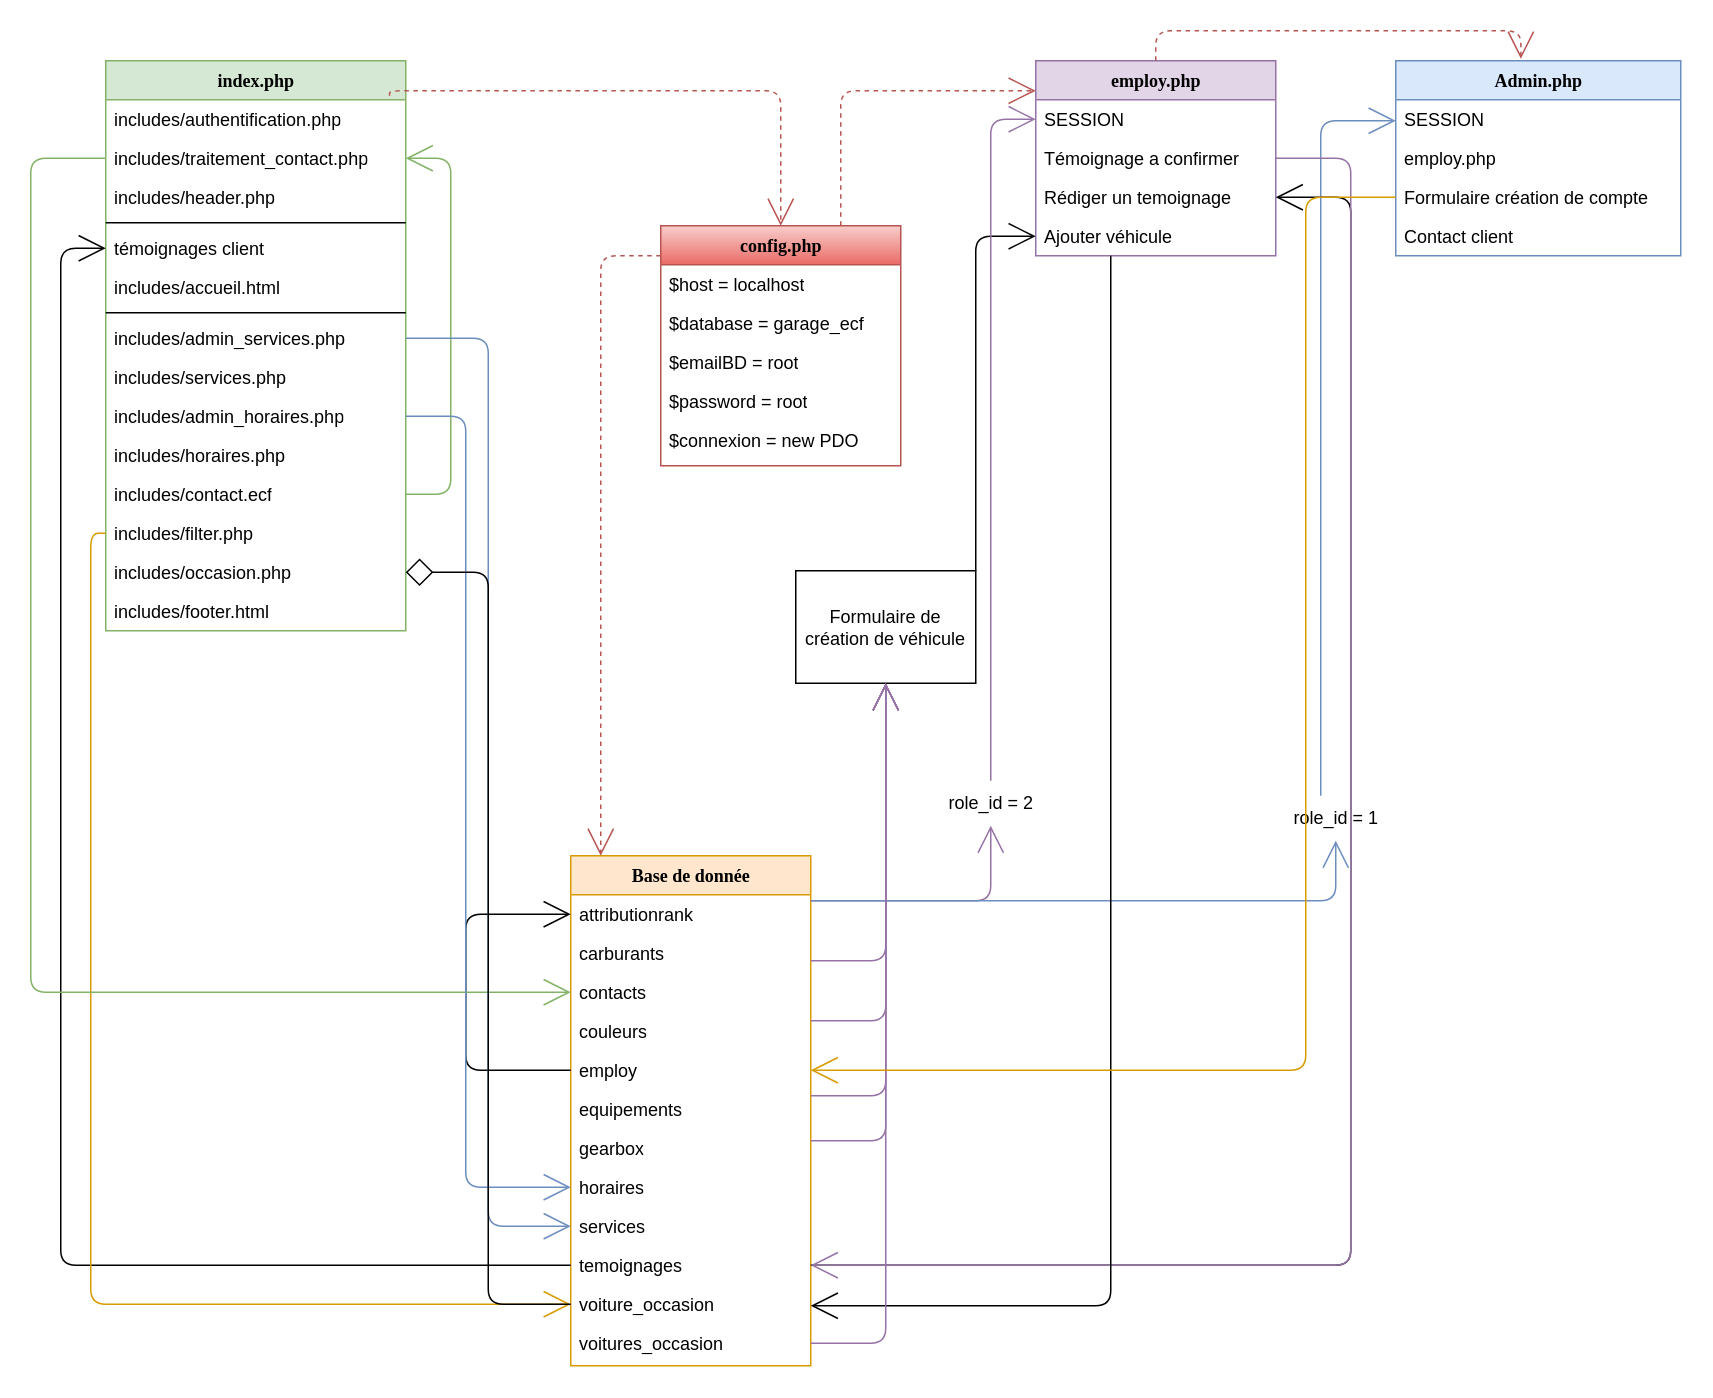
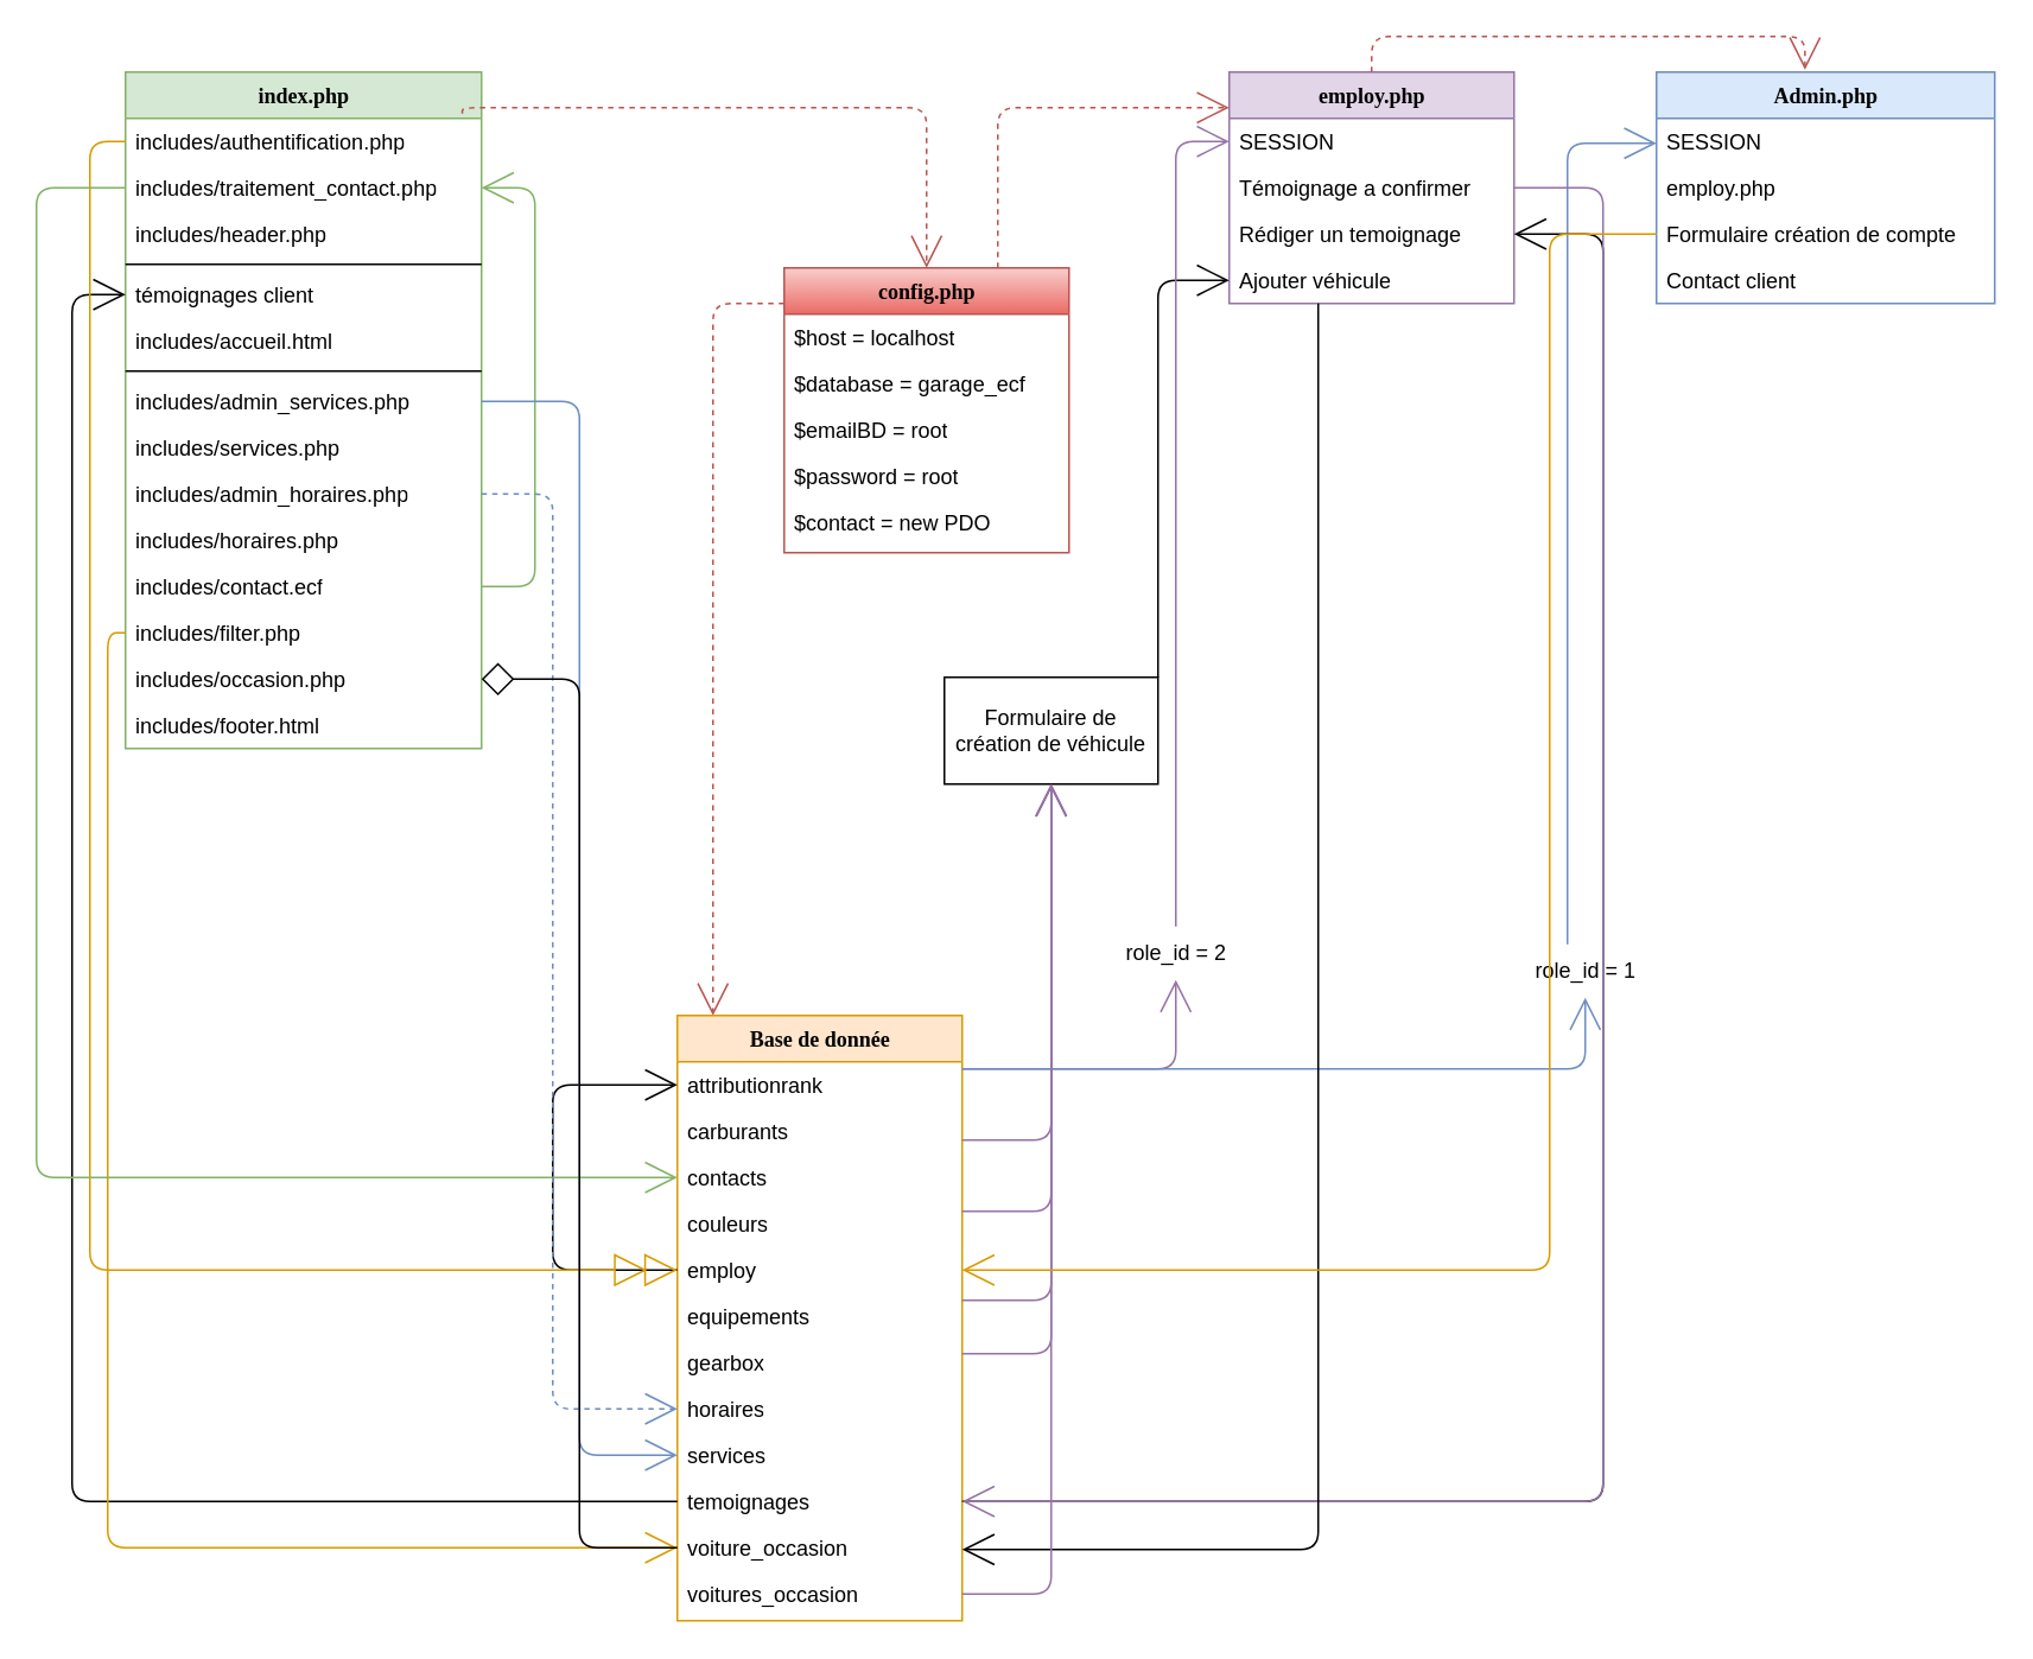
- <mxCell id="49" value="$connexion = new PDO" style="text;html=1;strokeColor=none;fillColor=none;align=left;verticalAlign=top;spacingLeft=4;spacingRight=4;whiteSpace=wrap;overflow=hidden;rotatable=0;points=[[0,0.5],[1,0.5]];portConstraint=eastwest;" parent="44" vertex="1"><mxGeometry y="130" width="160" height="26" as="geometry" /></mxCell>
+ <mxCell id="49" value="$contact = new PDO" style="text;html=1;strokeColor=none;fillColor=none;align=left;verticalAlign=top;spacingLeft=4;spacingRight=4;whiteSpace=wrap;overflow=hidden;rotatable=0;points=[[0,0.5],[1,0.5]];portConstraint=eastwest;" parent="44" vertex="1"><mxGeometry y="130" width="160" height="26" as="geometry" /></mxCell>
- <mxCell id="52" value="Formulaire de création de véhicule" style="rounded=0;whiteSpace=wrap;html=1;" vertex="1" parent="1"><mxGeometry x="530" y="380" width="120" height="75" as="geometry" /></mxCell>
+ <mxCell id="52" value="Formulaire de création de véhicule" style="rounded=0;whiteSpace=wrap;html=1;" vertex="1" parent="1"><mxGeometry x="530" y="380" width="120" height="60" as="geometry" /></mxCell>
- <mxCell id="72" style="edgeStyle=orthogonalEdgeStyle;html=1;labelBackgroundColor=none;startFill=0;startSize=8;endArrow=open;endFill=0;endSize=16;fontFamily=Verdana;fontSize=12;fillColor=#dae8fc;strokeColor=#6c8ebf;" edge="1" parent="1" source="12" target="38"><mxGeometry relative="1" as="geometry"><mxPoint x="280" y="235" as="sourcePoint" /><mxPoint x="390" y="827" as="targetPoint" /><Array as="points"><mxPoint x="310" y="277" /><mxPoint x="310" y="791" /></Array></mxGeometry></mxCell>
+ <mxCell id="72" style="edgeStyle=orthogonalEdgeStyle;html=1;labelBackgroundColor=none;startFill=0;startSize=8;endArrow=open;endFill=0;endSize=16;fontFamily=Verdana;fontSize=12;fillColor=#dae8fc;strokeColor=#6c8ebf;dashed=1;" edge="1" parent="1" source="12" target="38"><mxGeometry relative="1" as="geometry"><mxPoint x="280" y="235" as="sourcePoint" /><mxPoint x="390" y="827" as="targetPoint" /><Array as="points"><mxPoint x="310" y="277" /><mxPoint x="310" y="791" /></Array></mxGeometry></mxCell>
+ <mxCell id="68" style="edgeStyle=elbowEdgeStyle;html=1;labelBackgroundColor=none;startFill=0;startSize=8;endArrow=doubleBlock;endFill=0;endSize=16;fontFamily=Verdana;fontSize=12;elbow=vertical;fillColor=#ffe6cc;strokeColor=#d79b00;" edge="1" parent="1" source="3" target="35"><mxGeometry relative="1" as="geometry"><mxPoint x="390" y="723" as="sourcePoint" /><mxPoint x="240" y="560" as="targetPoint" /><Array as="points"><mxPoint x="50" y="400" /></Array></mxGeometry></mxCell>
